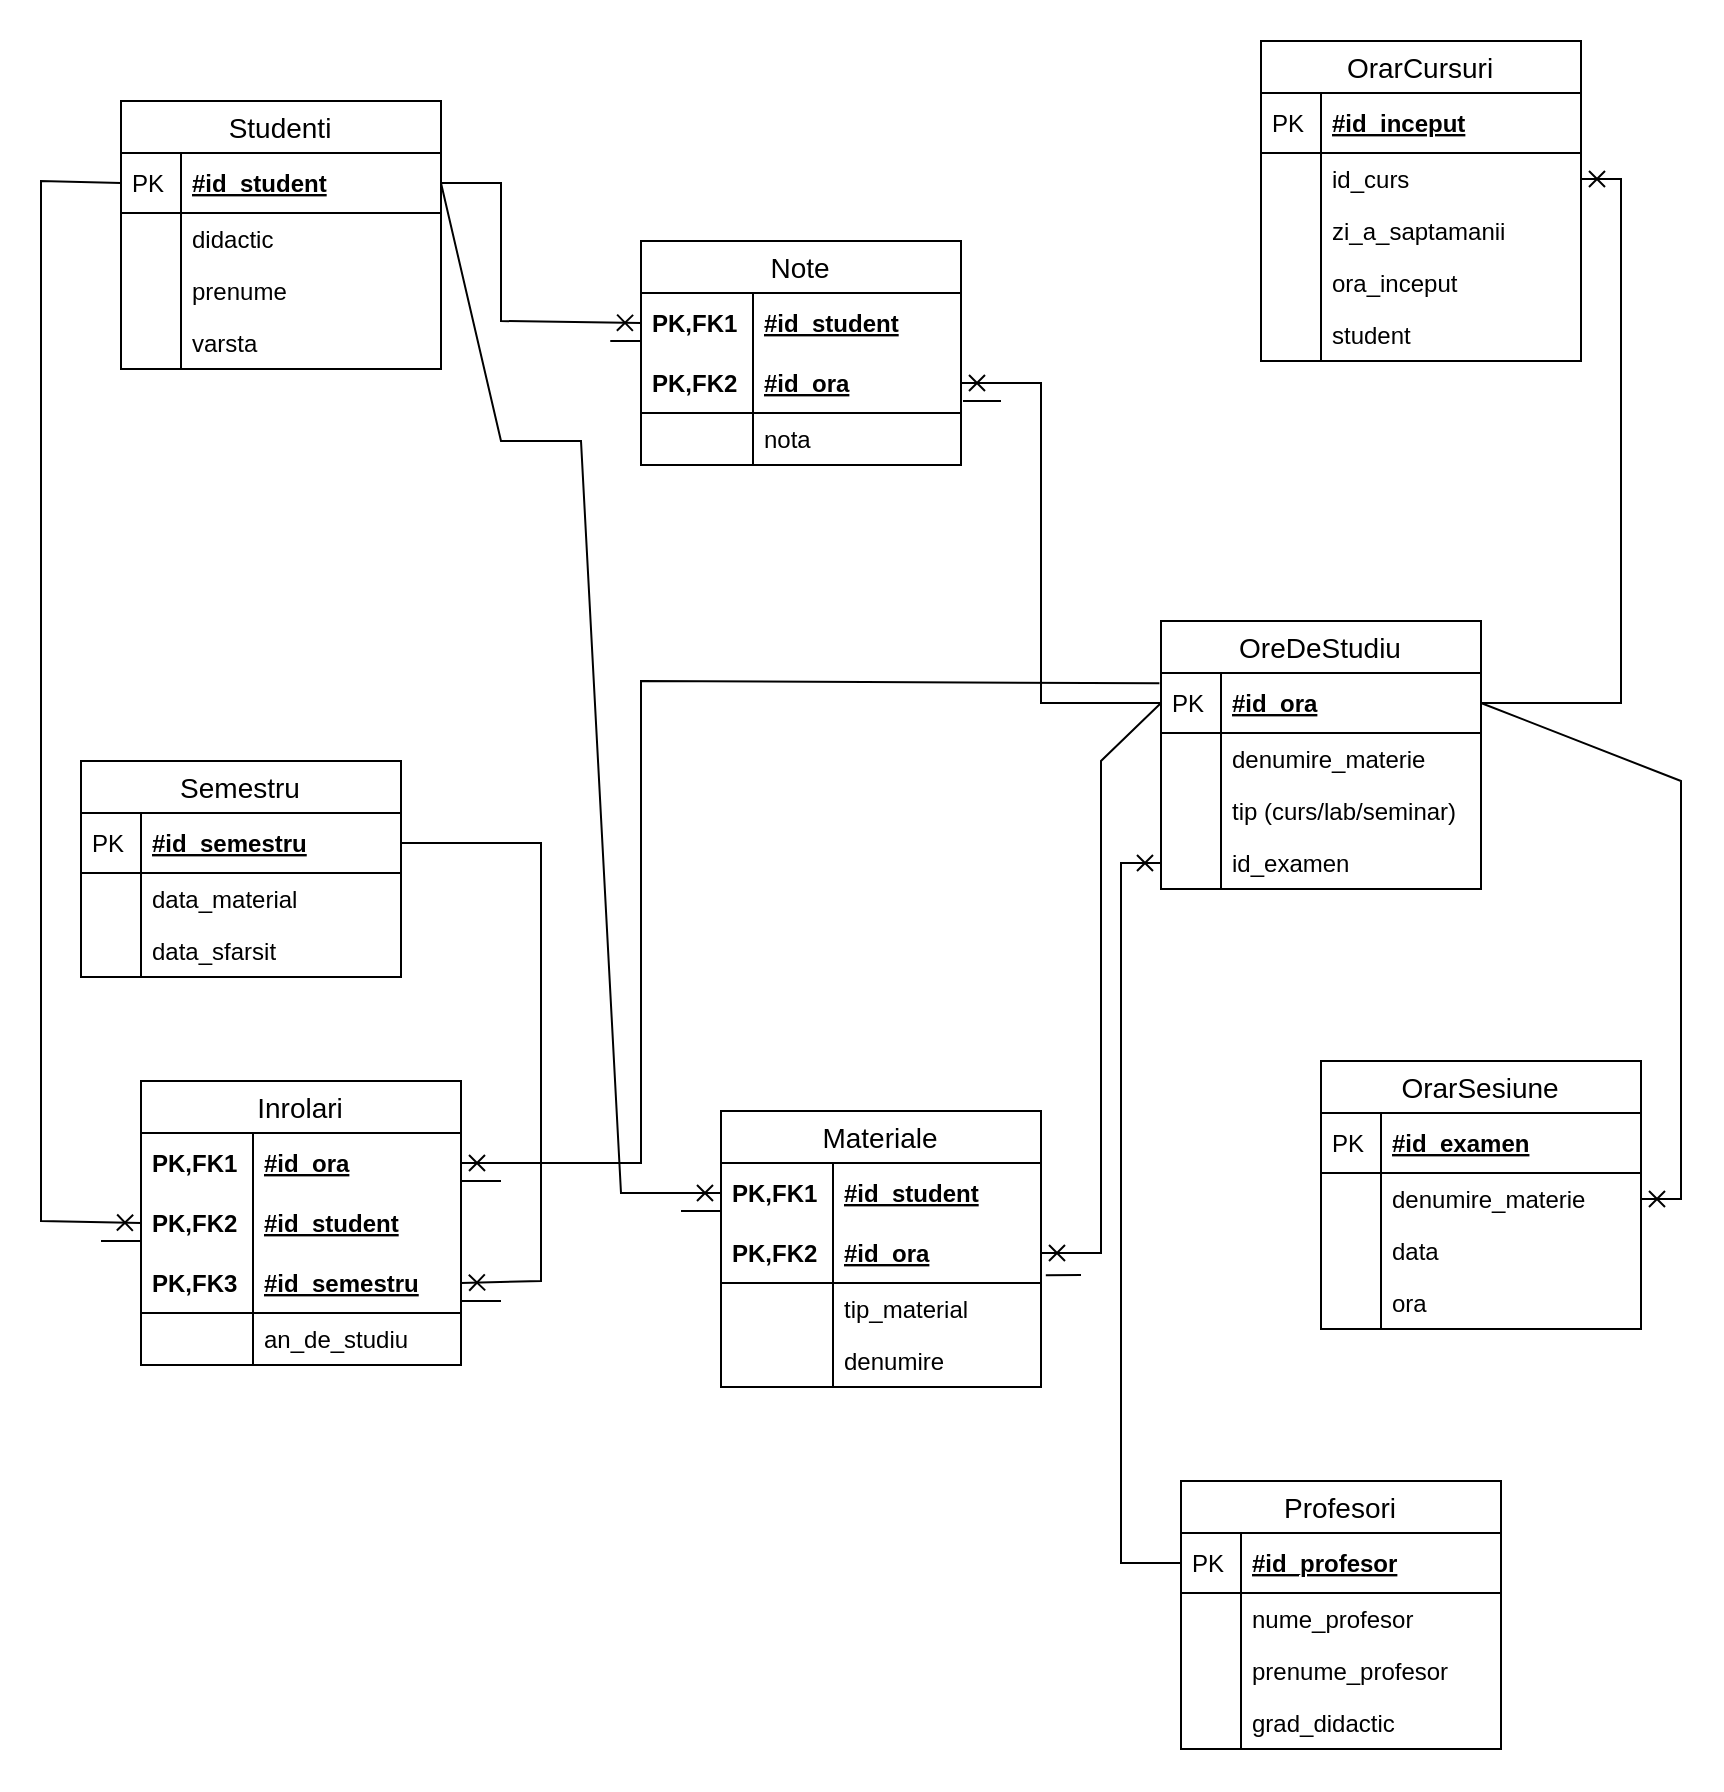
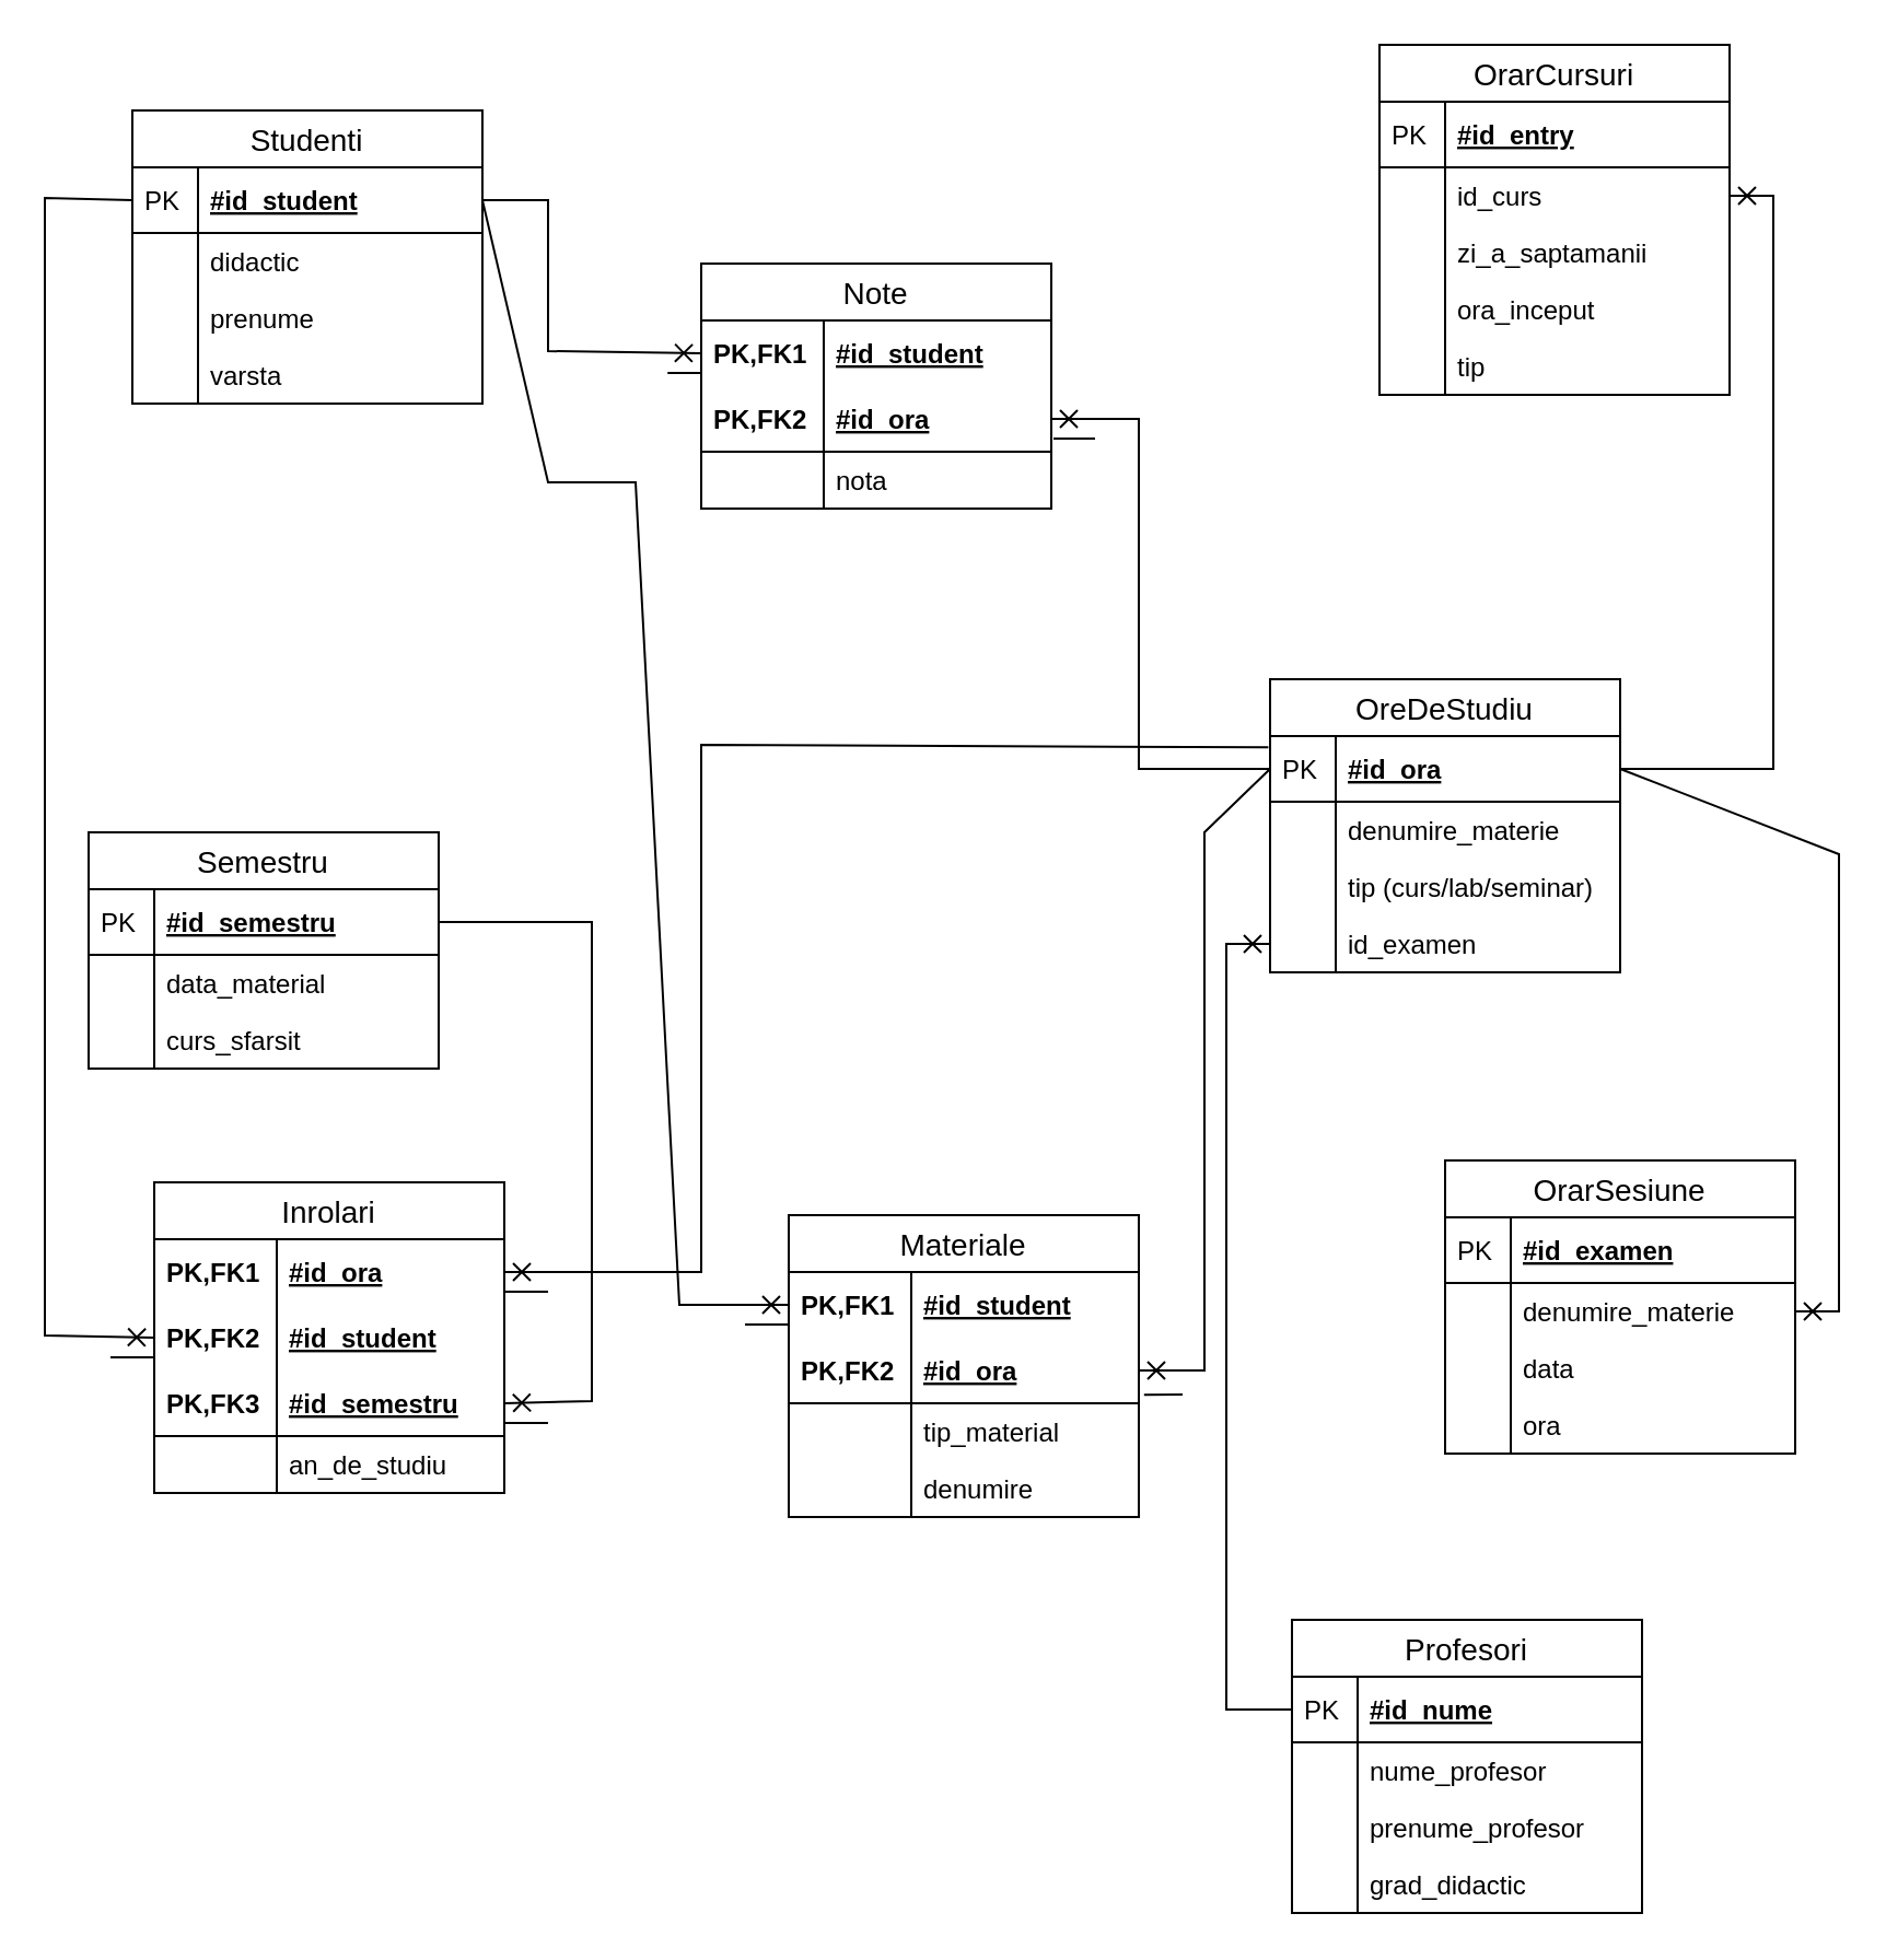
- <mxCell id="58" value="#id_inceput" style="shape=partialRectangle;top=0;left=0;right=0;bottom=1;align=left;verticalAlign=middle;fillColor=none;spacingLeft=34;spacingRight=4;overflow=hidden;rotatable=0;points=[[0,0.5],[1,0.5]];portConstraint=eastwest;dropTarget=0;fontStyle=5;fontSize=12;" vertex="1" parent="57"><mxGeometry y="26" width="160" height="30" as="geometry" /></mxCell>
+ <mxCell id="58" value="#id_entry" style="shape=partialRectangle;top=0;left=0;right=0;bottom=1;align=left;verticalAlign=middle;fillColor=none;spacingLeft=34;spacingRight=4;overflow=hidden;rotatable=0;points=[[0,0.5],[1,0.5]];portConstraint=eastwest;dropTarget=0;fontStyle=5;fontSize=12;" vertex="1" parent="57"><mxGeometry y="26" width="160" height="30" as="geometry" /></mxCell>
- <mxCell id="66" value="student" style="shape=partialRectangle;top=0;left=0;right=0;bottom=0;align=left;verticalAlign=top;fillColor=none;spacingLeft=34;spacingRight=4;overflow=hidden;rotatable=0;points=[[0,0.5],[1,0.5]];portConstraint=eastwest;dropTarget=0;fontSize=12;" vertex="1" parent="57"><mxGeometry y="134" width="160" height="26" as="geometry" /></mxCell>
+ <mxCell id="66" value="tip" style="shape=partialRectangle;top=0;left=0;right=0;bottom=0;align=left;verticalAlign=top;fillColor=none;spacingLeft=34;spacingRight=4;overflow=hidden;rotatable=0;points=[[0,0.5],[1,0.5]];portConstraint=eastwest;dropTarget=0;fontSize=12;" vertex="1" parent="57"><mxGeometry y="134" width="160" height="26" as="geometry" /></mxCell>
- <mxCell id="16" value="data_sfarsit" style="shape=partialRectangle;top=0;left=0;right=0;bottom=0;align=left;verticalAlign=top;fillColor=none;spacingLeft=34;spacingRight=4;overflow=hidden;rotatable=0;points=[[0,0.5],[1,0.5]];portConstraint=eastwest;dropTarget=0;fontSize=12;" vertex="1" parent="11"><mxGeometry y="82" width="160" height="26" as="geometry" /></mxCell>
+ <mxCell id="16" value="curs_sfarsit" style="shape=partialRectangle;top=0;left=0;right=0;bottom=0;align=left;verticalAlign=top;fillColor=none;spacingLeft=34;spacingRight=4;overflow=hidden;rotatable=0;points=[[0,0.5],[1,0.5]];portConstraint=eastwest;dropTarget=0;fontSize=12;" vertex="1" parent="11"><mxGeometry y="82" width="160" height="26" as="geometry" /></mxCell>
- <mxCell id="83" value="#id_profesor" style="shape=partialRectangle;top=0;left=0;right=0;bottom=1;align=left;verticalAlign=middle;fillColor=none;spacingLeft=34;spacingRight=4;overflow=hidden;rotatable=0;points=[[0,0.5],[1,0.5]];portConstraint=eastwest;dropTarget=0;fontStyle=5;fontSize=12;" vertex="1" parent="82"><mxGeometry y="26" width="160" height="30" as="geometry" /></mxCell>
+ <mxCell id="83" value="#id_nume" style="shape=partialRectangle;top=0;left=0;right=0;bottom=1;align=left;verticalAlign=middle;fillColor=none;spacingLeft=34;spacingRight=4;overflow=hidden;rotatable=0;points=[[0,0.5],[1,0.5]];portConstraint=eastwest;dropTarget=0;fontStyle=5;fontSize=12;" vertex="1" parent="82"><mxGeometry y="26" width="160" height="30" as="geometry" /></mxCell>
